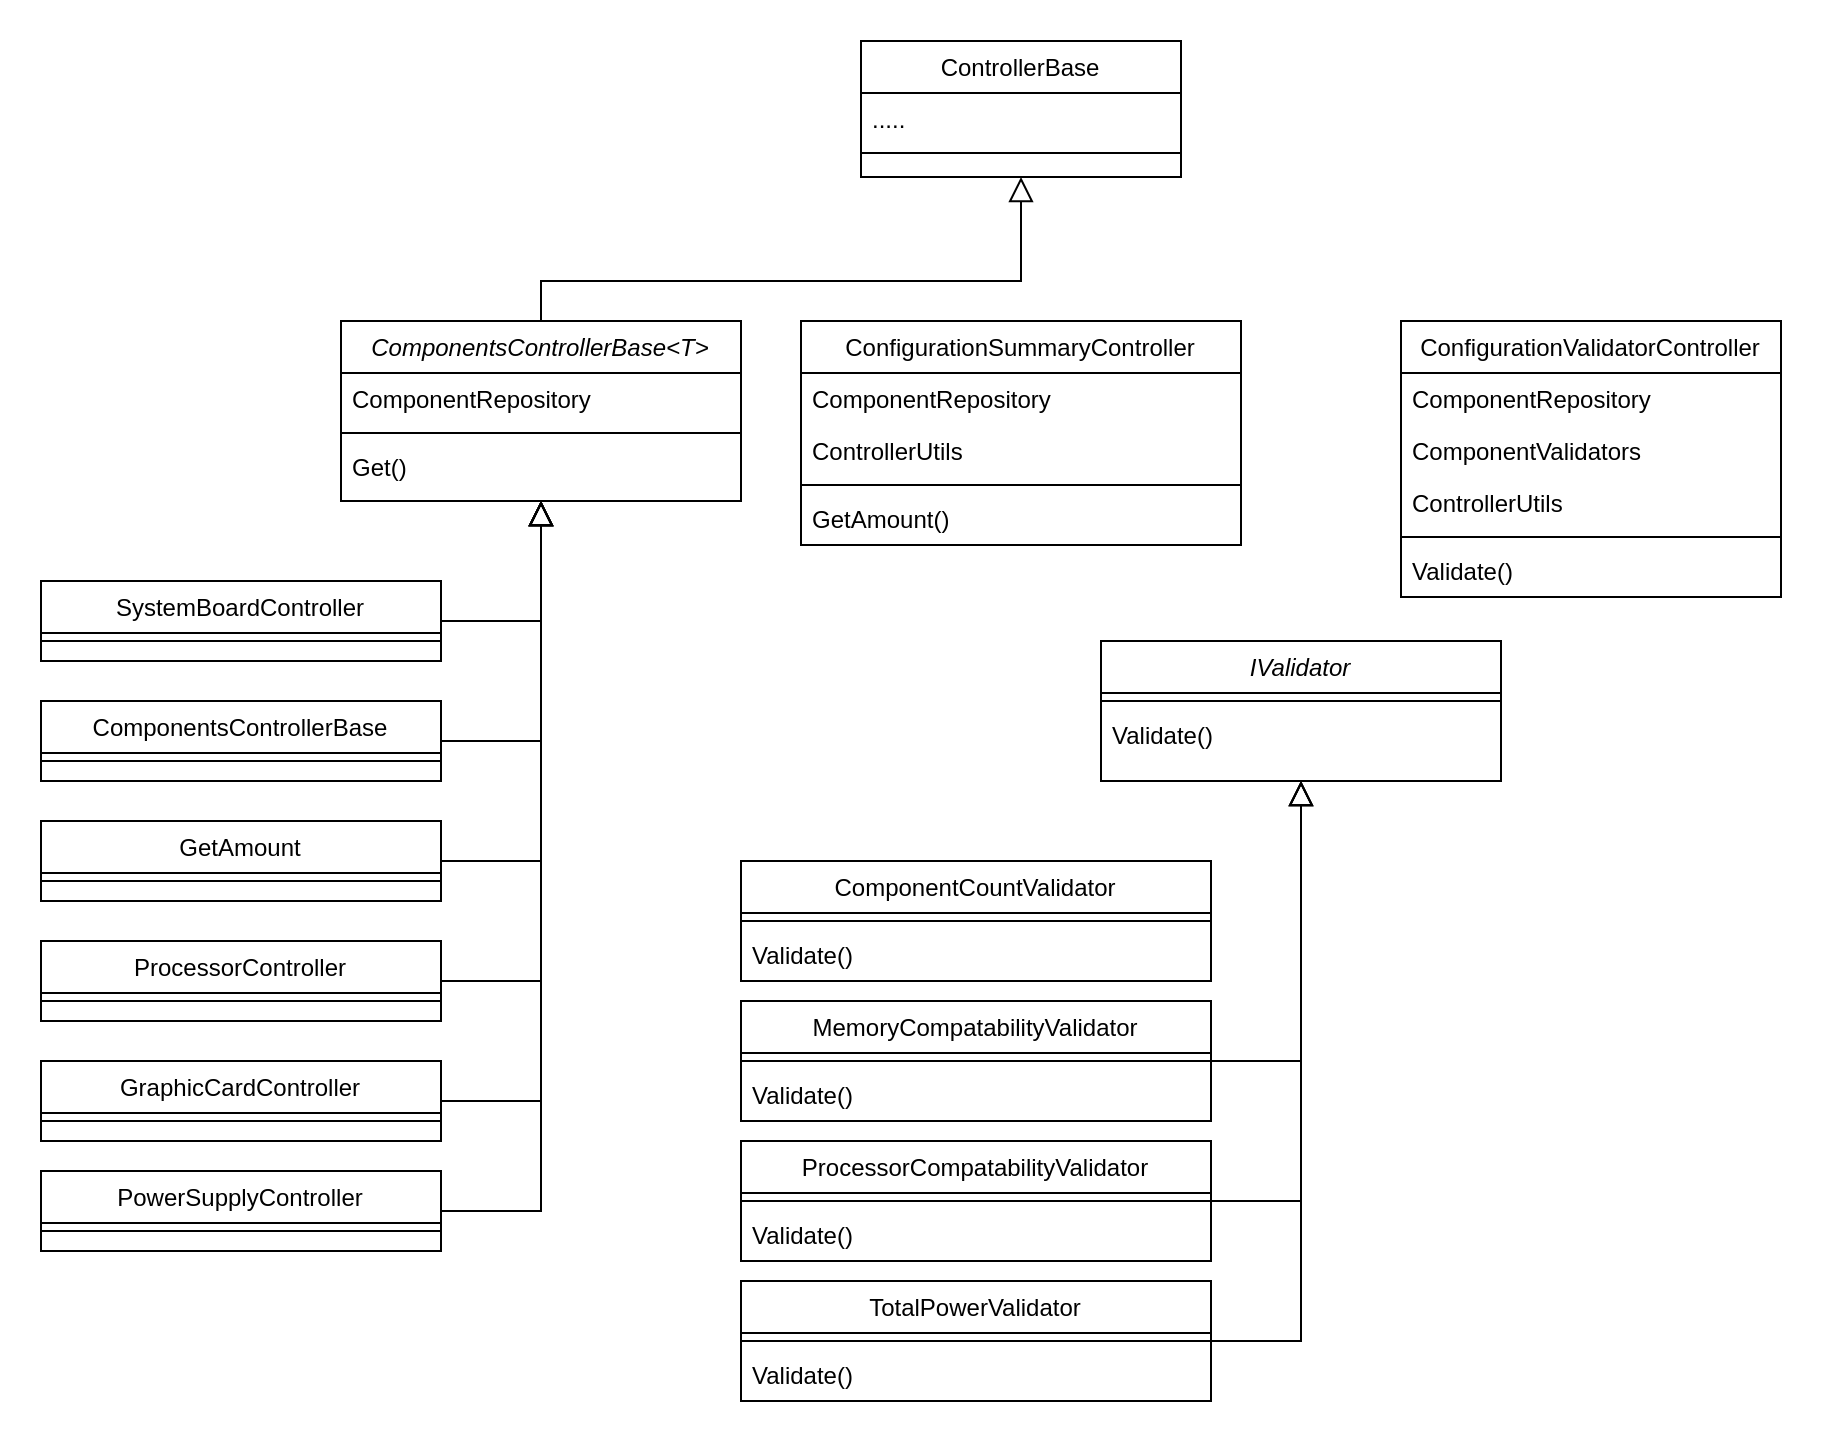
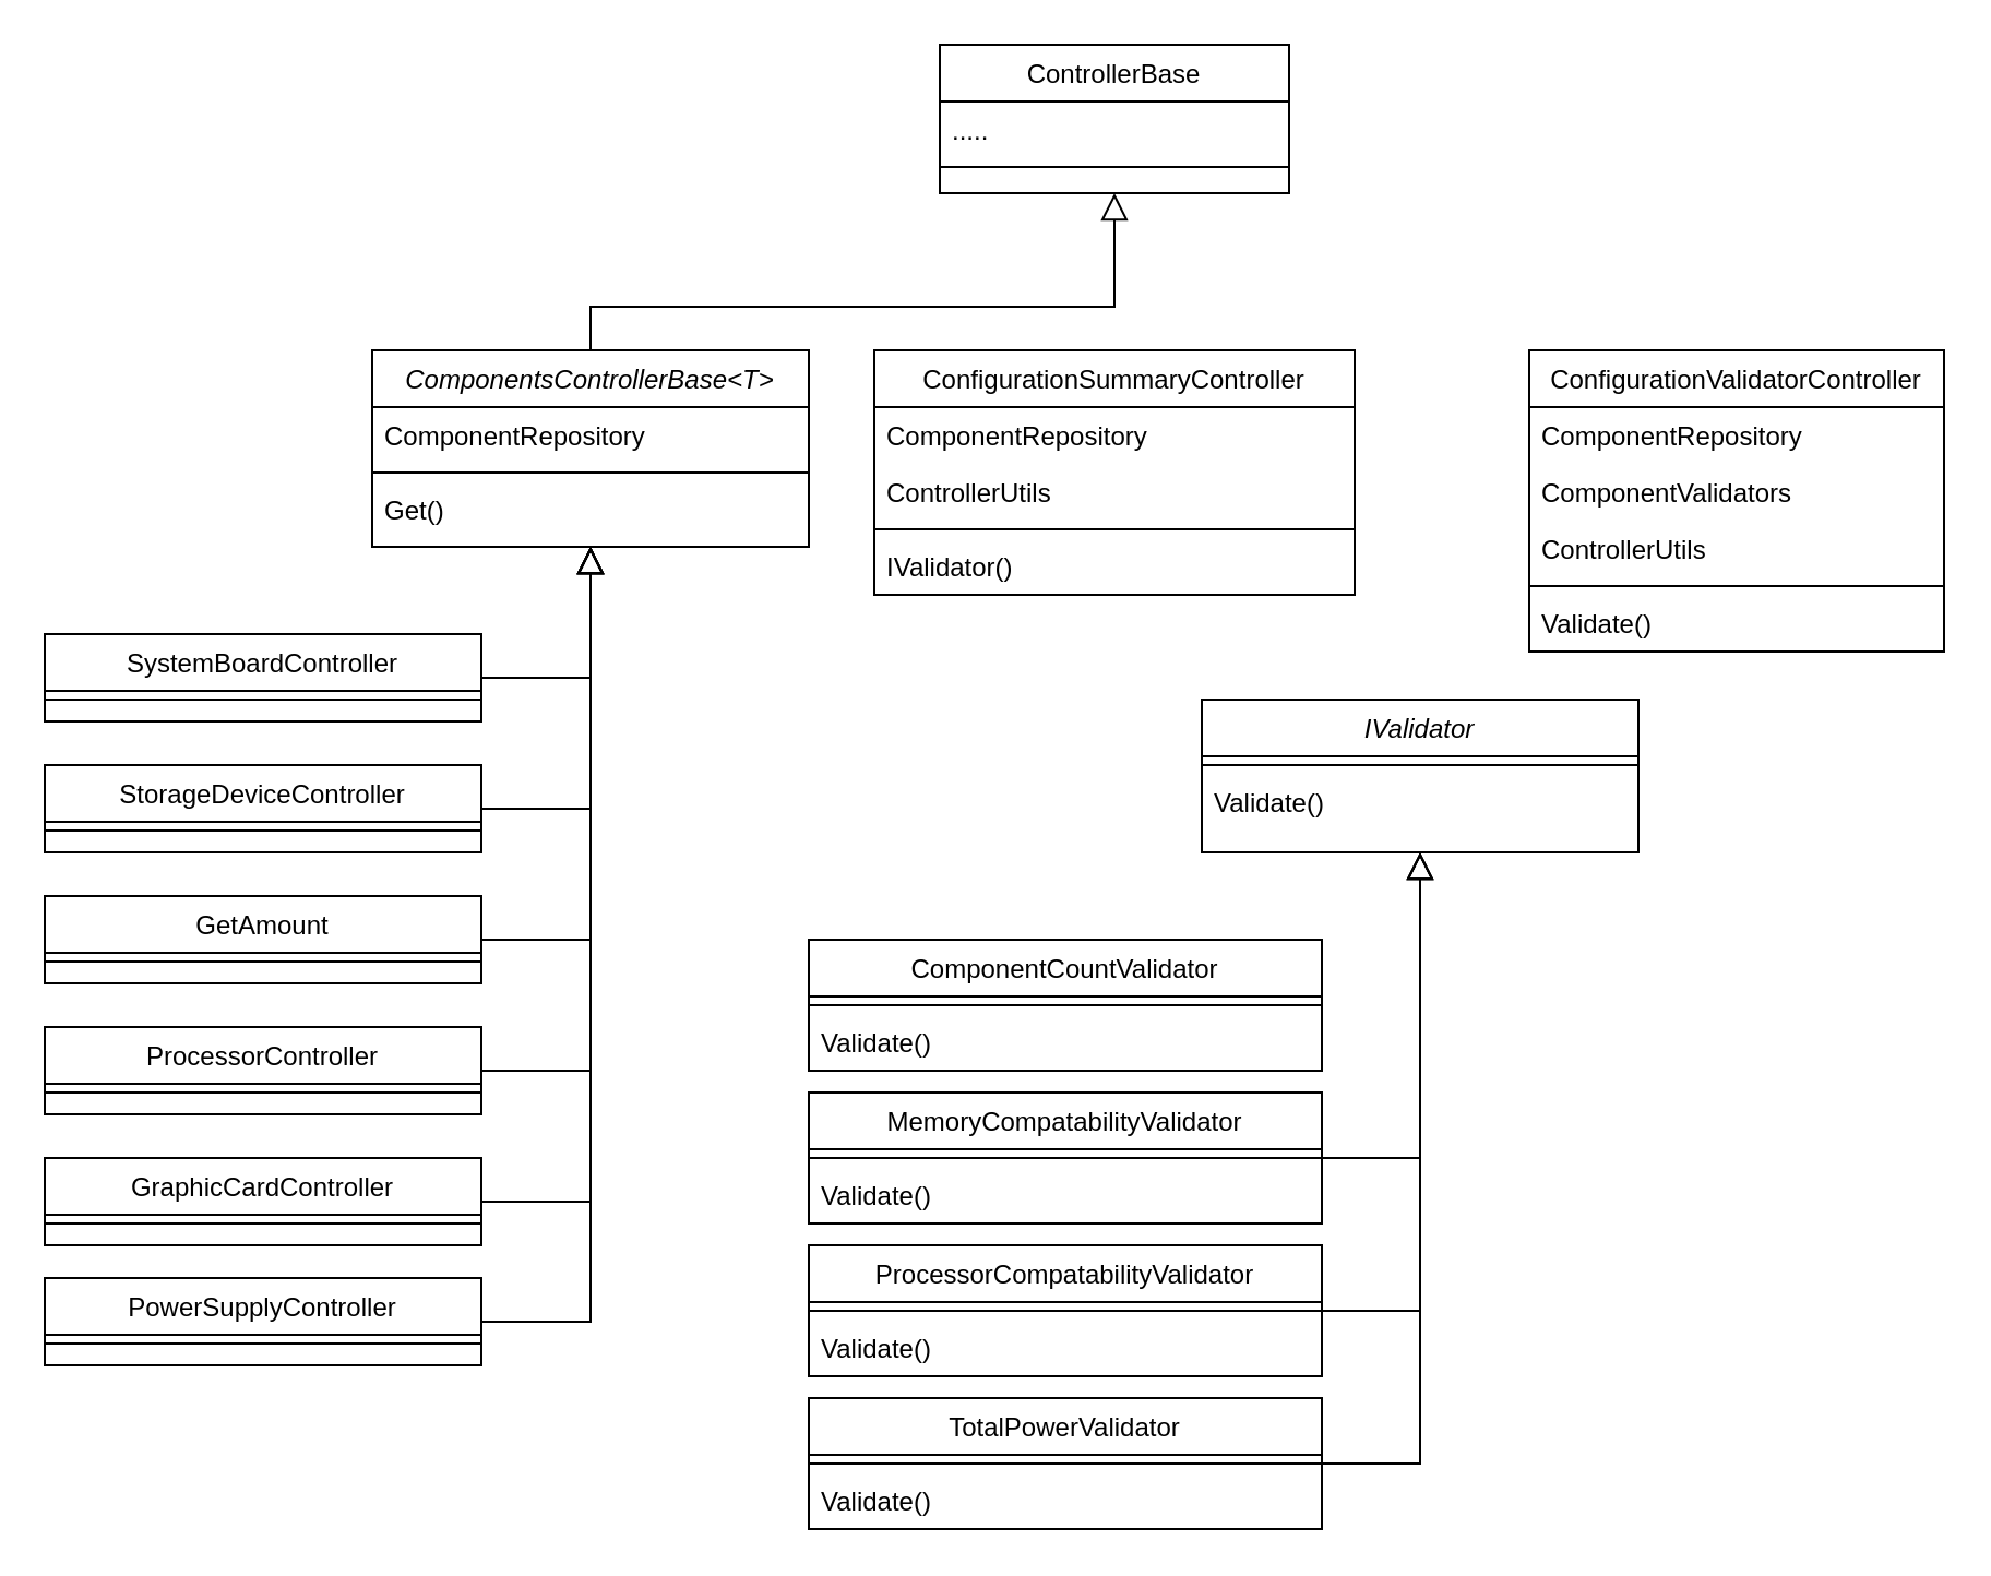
- <mxCell id="32" value="GetAmount()" style="text;align=left;verticalAlign=top;spacingLeft=4;spacingRight=4;overflow=hidden;rotatable=0;points=[[0,0.5],[1,0.5]];portConstraint=eastwest;" vertex="1" parent="28"><mxGeometry y="86" width="220" height="26" as="geometry" /></mxCell>
+ <mxCell id="32" value="IValidator()" style="text;align=left;verticalAlign=top;spacingLeft=4;spacingRight=4;overflow=hidden;rotatable=0;points=[[0,0.5],[1,0.5]];portConstraint=eastwest;" vertex="1" parent="28"><mxGeometry y="86" width="220" height="26" as="geometry" /></mxCell>
- <mxCell id="18" value="ComponentsControllerBase" style="swimlane;fontStyle=0;align=center;verticalAlign=top;childLayout=stackLayout;horizontal=1;startSize=26;horizontalStack=0;resizeParent=1;resizeLast=0;collapsible=1;marginBottom=0;rounded=0;shadow=0;strokeWidth=1;" vertex="1" parent="1"><mxGeometry x="20" y="350" width="200" height="40" as="geometry"><mxRectangle x="130" y="380" width="160" height="26" as="alternateBounds" /></mxGeometry></mxCell>
+ <mxCell id="18" value="StorageDeviceController" style="swimlane;fontStyle=0;align=center;verticalAlign=top;childLayout=stackLayout;horizontal=1;startSize=26;horizontalStack=0;resizeParent=1;resizeLast=0;collapsible=1;marginBottom=0;rounded=0;shadow=0;strokeWidth=1;" vertex="1" parent="1"><mxGeometry x="20" y="350" width="200" height="40" as="geometry"><mxRectangle x="130" y="380" width="160" height="26" as="alternateBounds" /></mxGeometry></mxCell>
